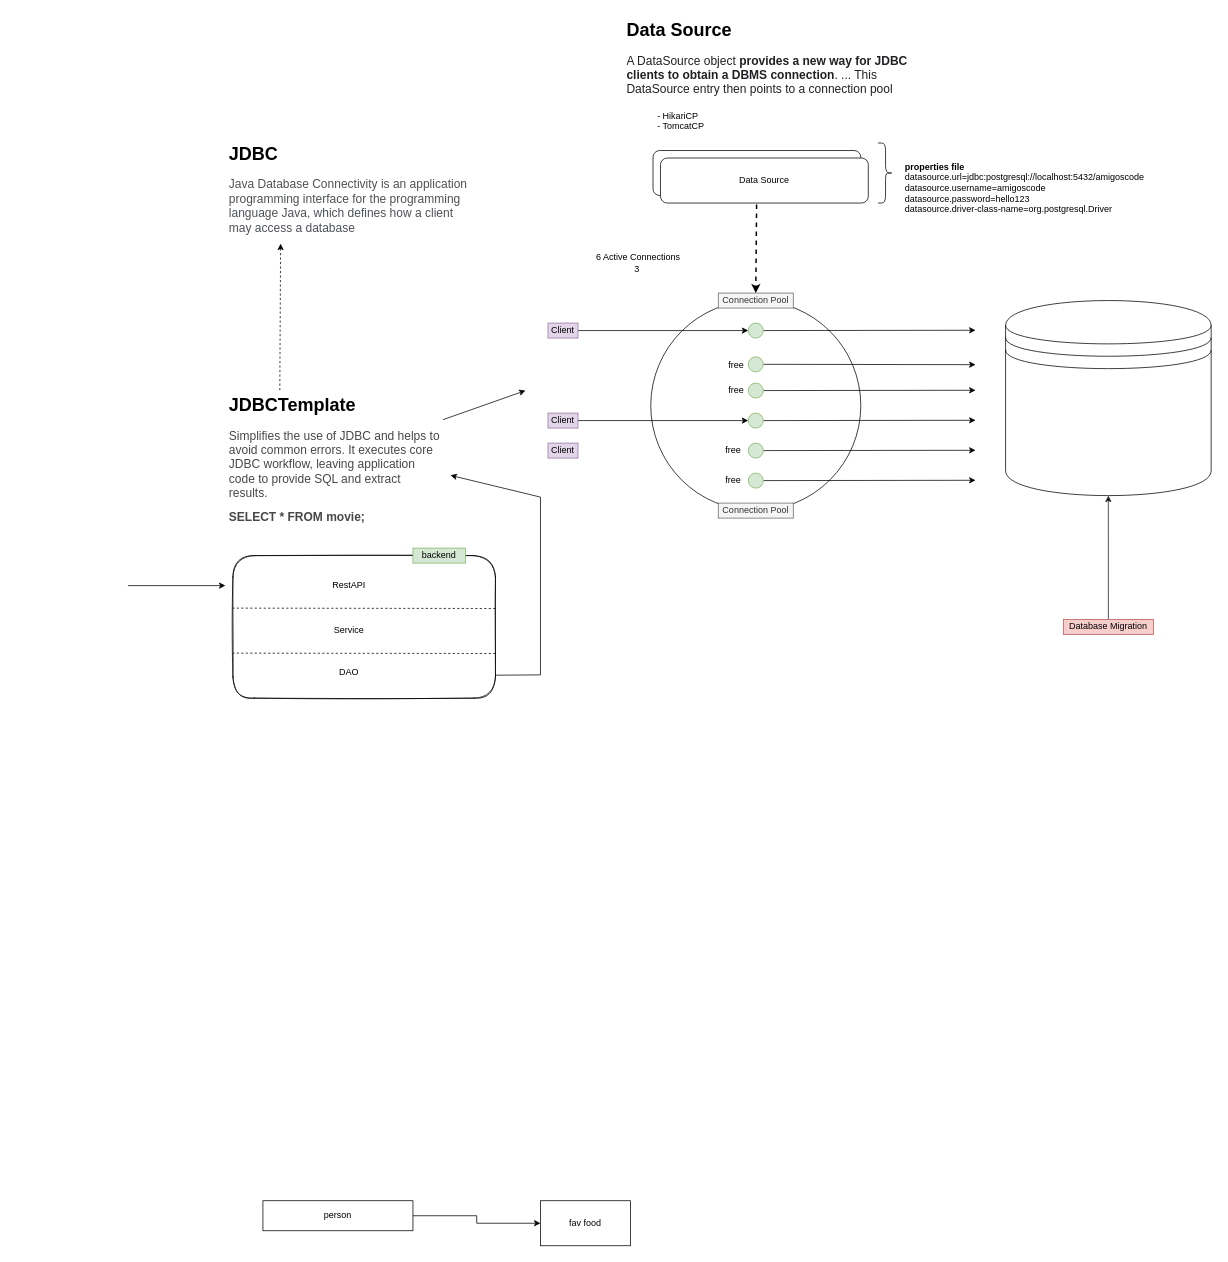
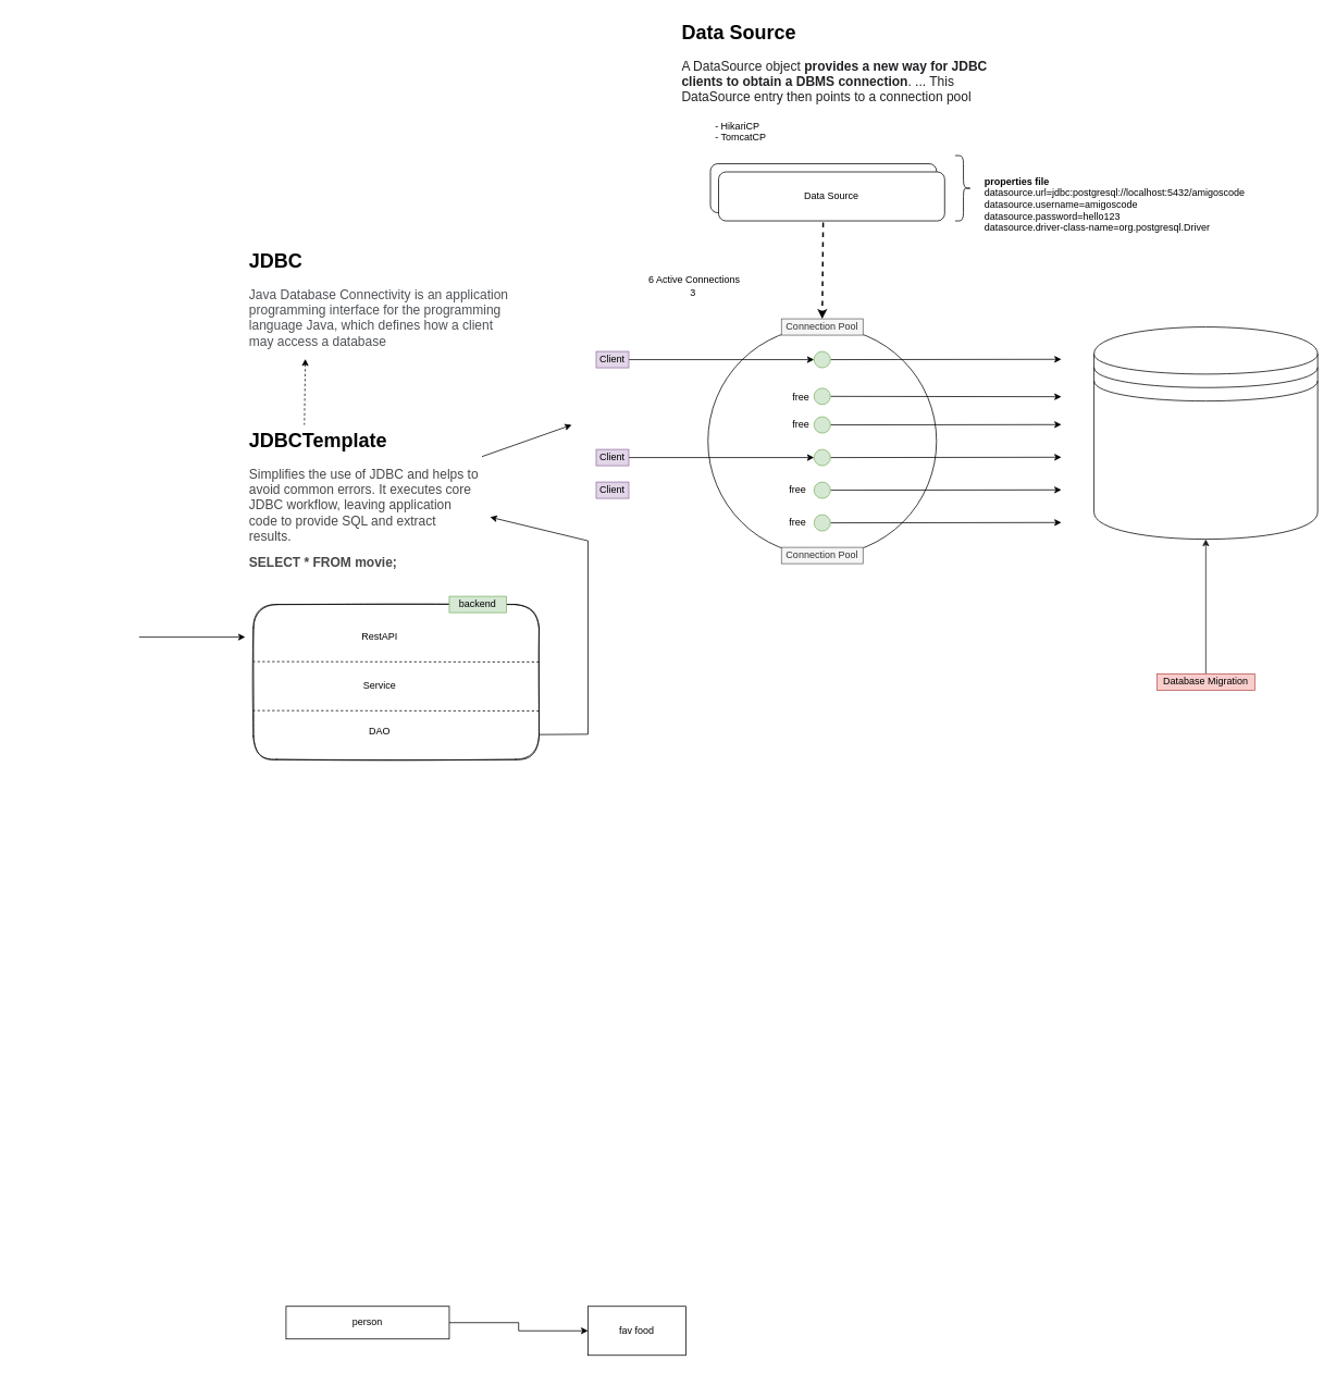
- <mxCell id="4" value="&lt;h1&gt;JDBC&lt;/h1&gt;&lt;p&gt;&lt;span style=&quot;color: rgb(77 , 81 , 86) ; background-color: rgb(255 , 255 , 255)&quot;&gt;&lt;font style=&quot;font-size: 16px&quot;&gt;Java Database Connectivity is an application programming interface for the programming language Java, which defines how a client may access a database&lt;/font&gt;&lt;/span&gt;&lt;br&gt;&lt;/p&gt;" style="text;html=1;strokeColor=none;fillColor=none;spacing=5;spacingTop=-20;whiteSpace=wrap;overflow=hidden;rounded=0;" parent="1" vertex="1"><mxGeometry x="300" y="185" width="330" height="140" as="geometry" /></mxCell>
+ <mxCell id="4" value="&lt;h1&gt;JDBC&lt;/h1&gt;&lt;p&gt;&lt;span style=&quot;color: rgb(77 , 81 , 86) ; background-color: rgb(255 , 255 , 255)&quot;&gt;&lt;font style=&quot;font-size: 16px&quot;&gt;Java Database Connectivity is an application programming interface for the programming language Java, which defines how a client may access a database&lt;/font&gt;&lt;/span&gt;&lt;br&gt;&lt;/p&gt;" style="text;html=1;strokeColor=none;fillColor=none;spacing=5;spacingTop=-20;whiteSpace=wrap;overflow=hidden;rounded=0;" parent="1" vertex="1"><mxGeometry x="300" y="300" width="330" height="140" as="geometry" /></mxCell>
